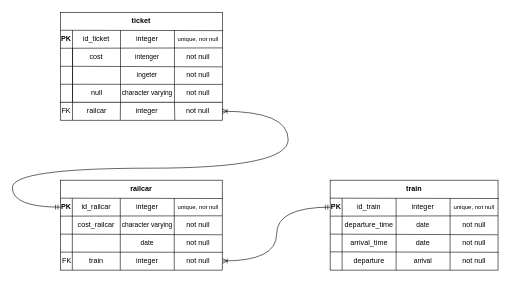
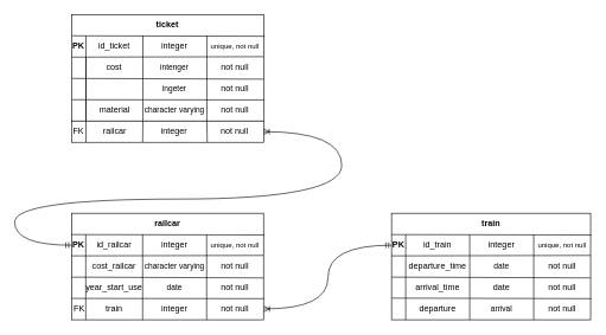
- <mxCell id="20" value="null" style="text;html=1;strokeColor=none;fillColor=none;align=center;verticalAlign=middle;whiteSpace=wrap;rounded=0;" parent="1" vertex="1"><mxGeometry x="120.67" y="140" width="80" height="30" as="geometry" /></mxCell>
+ <mxCell id="20" value="material" style="text;html=1;strokeColor=none;fillColor=none;align=center;verticalAlign=middle;whiteSpace=wrap;rounded=0;" parent="1" vertex="1"><mxGeometry x="120.67" y="140" width="80" height="30" as="geometry" /></mxCell>
+ <mxCell id="42" value="year_start_use" style="text;html=1;strokeColor=none;fillColor=none;align=center;verticalAlign=middle;whiteSpace=wrap;rounded=0;" parent="1" vertex="1"><mxGeometry x="120" y="390" width="80" height="30" as="geometry" /></mxCell>
